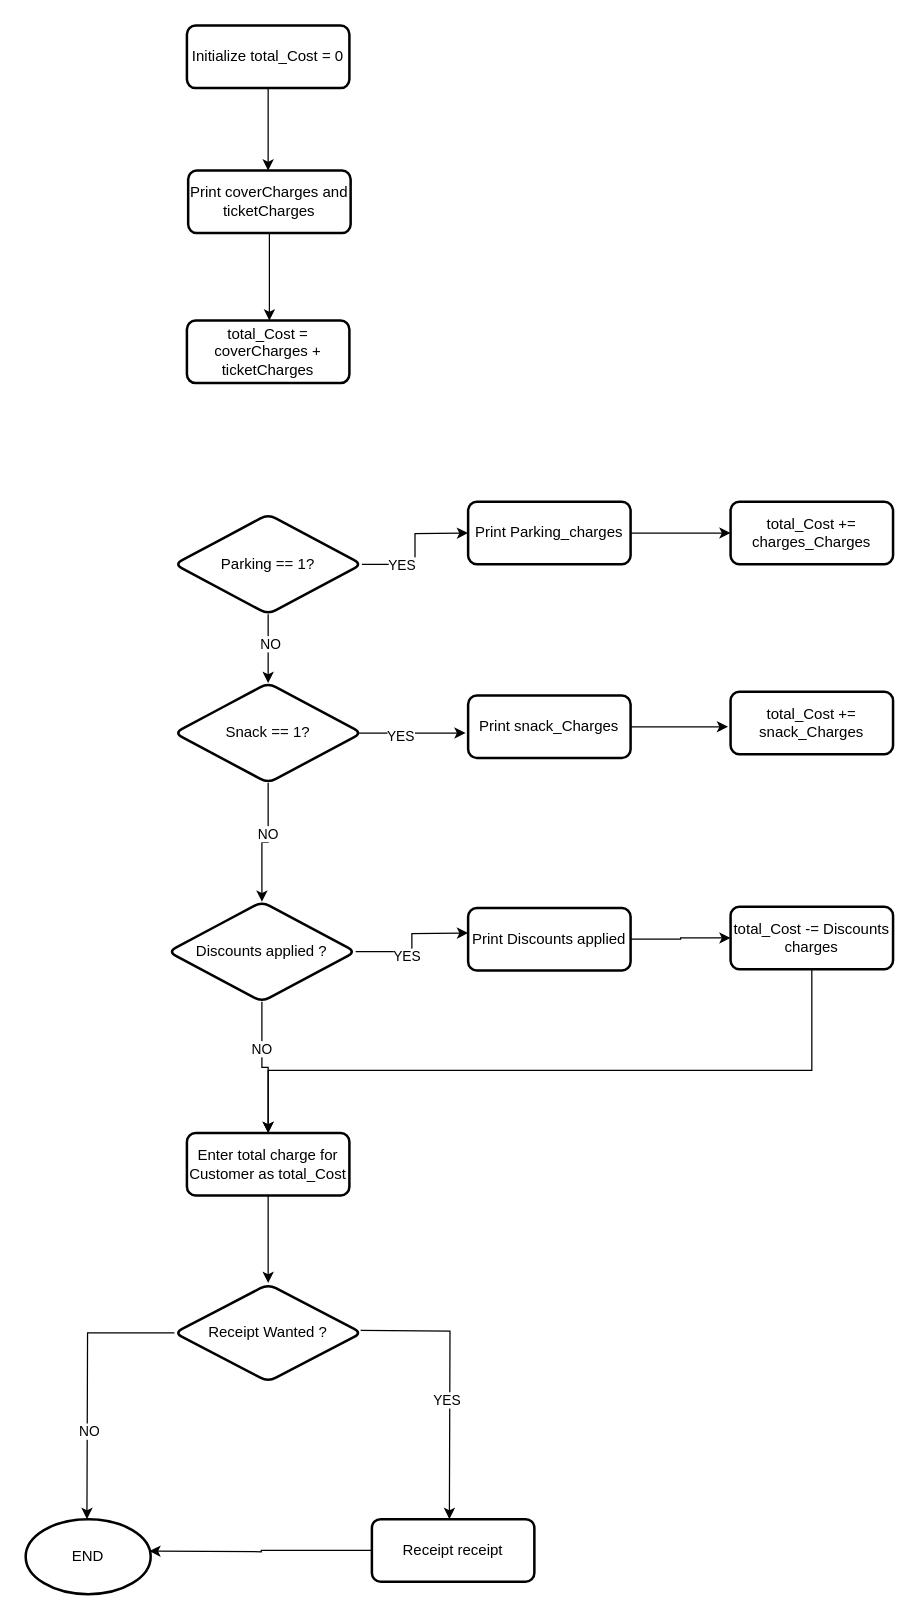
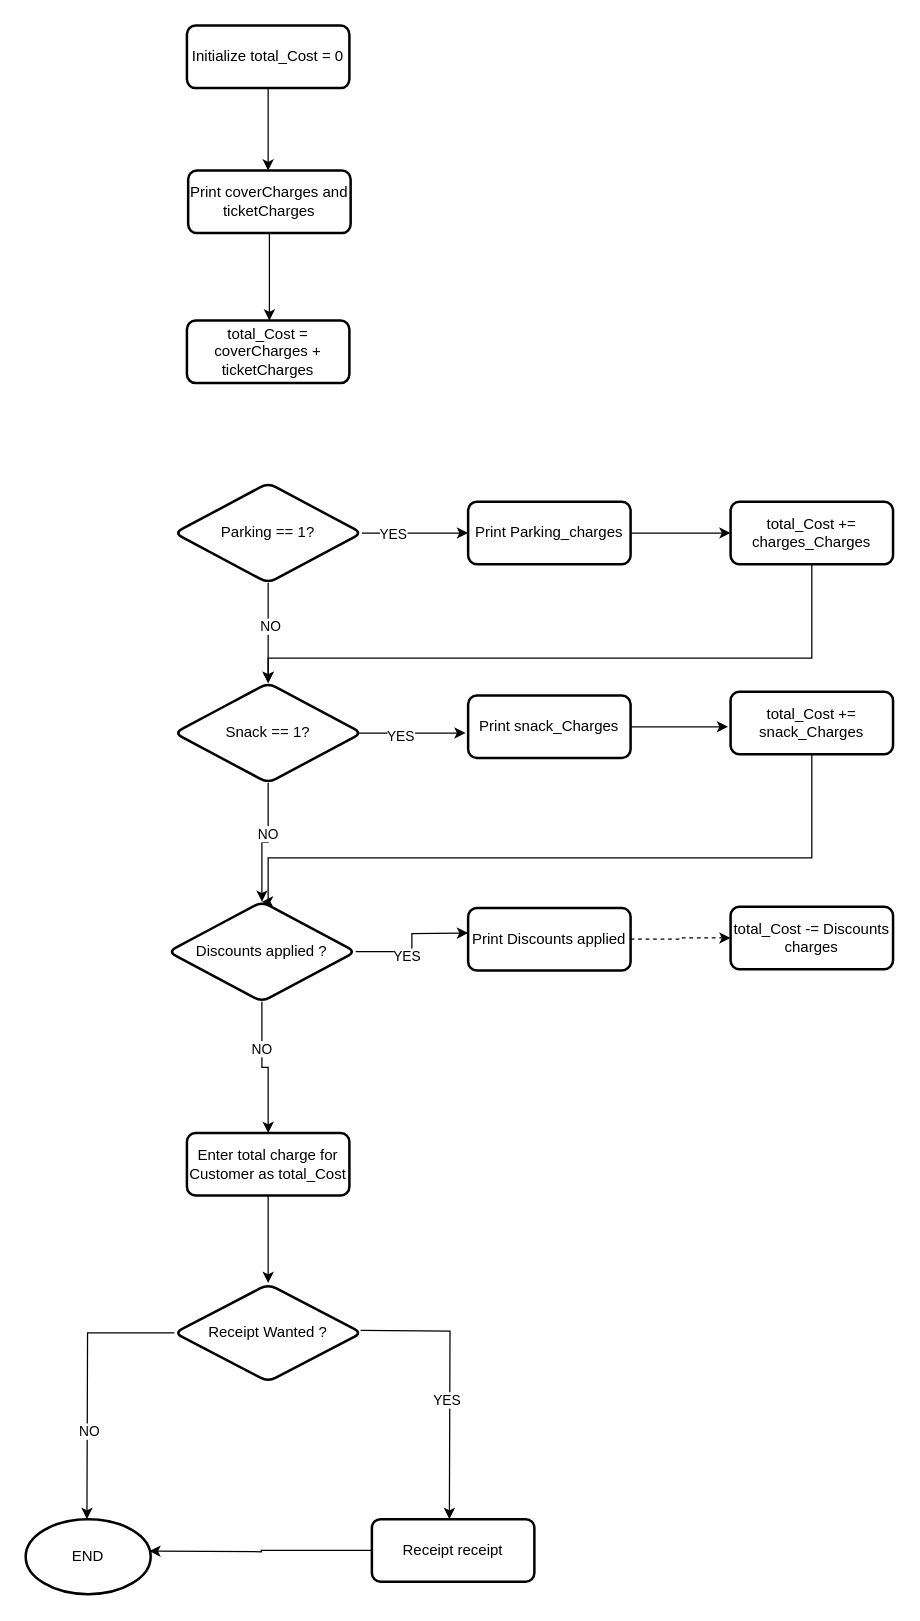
- <mxCell id="11" value="Parking == 1?" style="rhombus;whiteSpace=wrap;html=1;rounded=1;arcSize=14;strokeWidth=2;" vertex="1" parent="1"><mxGeometry x="139" y="411" width="150" height="80" as="geometry" /></mxCell>
+ <mxCell id="11" value="Parking == 1?" style="rhombus;whiteSpace=wrap;html=1;rounded=1;arcSize=14;strokeWidth=2;" vertex="1" parent="1"><mxGeometry x="139" y="386" width="150" height="80" as="geometry" /></mxCell>
+ <mxCell id="24" style="edgeStyle=orthogonalEdgeStyle;rounded=0;orthogonalLoop=1;jettySize=auto;html=1;entryX=0.5;entryY=0;entryDx=0;entryDy=0;" edge="1" parent="1" source="25" target="16"><mxGeometry relative="1" as="geometry"><Array as="points"><mxPoint x="649" y="526" /><mxPoint x="214" y="526" /></Array></mxGeometry></mxCell>
+ <mxCell id="28" style="edgeStyle=orthogonalEdgeStyle;rounded=0;orthogonalLoop=1;jettySize=auto;html=1;entryX=0.5;entryY=0;entryDx=0;entryDy=0;" edge="1" parent="1" source="29" target="21"><mxGeometry relative="1" as="geometry"><mxPoint x="214" y="686" as="targetPoint" /><Array as="points"><mxPoint x="649" y="686" /><mxPoint x="214" y="686" /></Array></mxGeometry></mxCell>
- <mxCell id="30" value="" style="edgeStyle=orthogonalEdgeStyle;rounded=0;orthogonalLoop=1;jettySize=auto;html=1;" edge="1" parent="1" source="31" target="33"><mxGeometry relative="1" as="geometry" /></mxCell>
+ <mxCell id="30" value="" style="edgeStyle=orthogonalEdgeStyle;rounded=0;orthogonalLoop=1;jettySize=auto;html=1;dashed=1;" edge="1" parent="1" source="31" target="33"><mxGeometry relative="1" as="geometry" /></mxCell>
- <mxCell id="32" style="edgeStyle=orthogonalEdgeStyle;rounded=0;orthogonalLoop=1;jettySize=auto;html=1;entryX=0.5;entryY=0;entryDx=0;entryDy=0;" edge="1" parent="1" source="33" target="35"><mxGeometry relative="1" as="geometry"><Array as="points"><mxPoint x="649" y="856" /><mxPoint x="214" y="856" /></Array></mxGeometry></mxCell>
